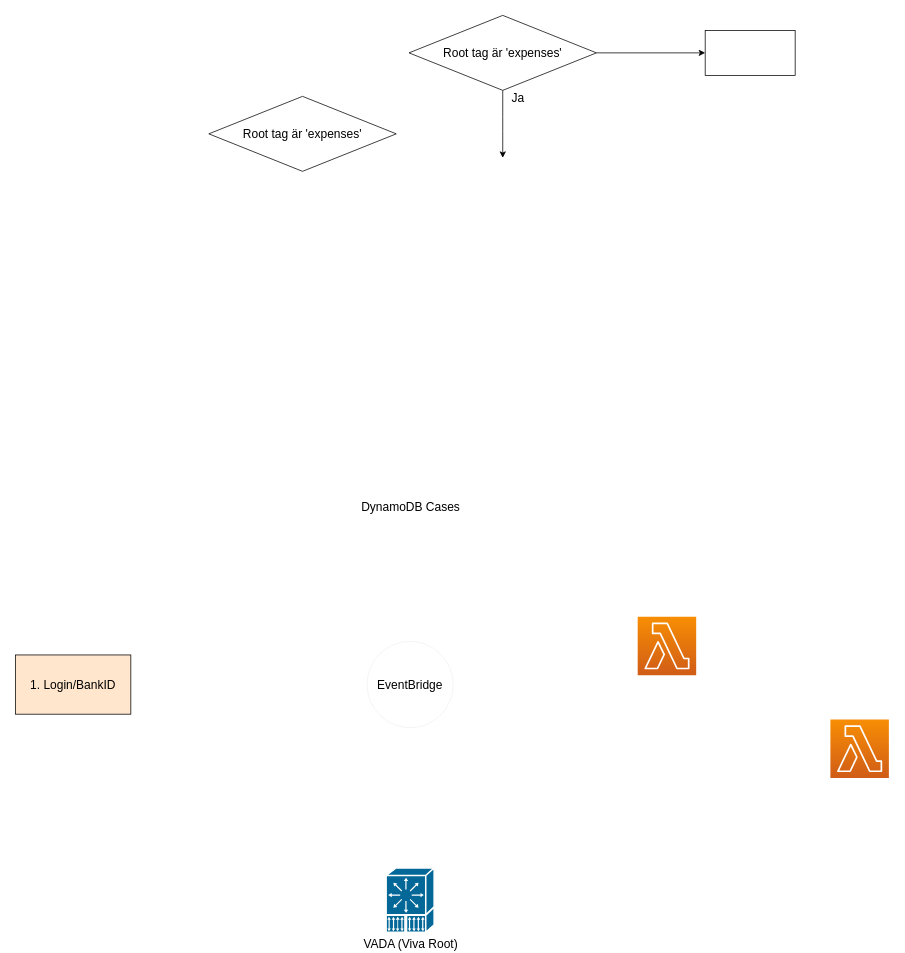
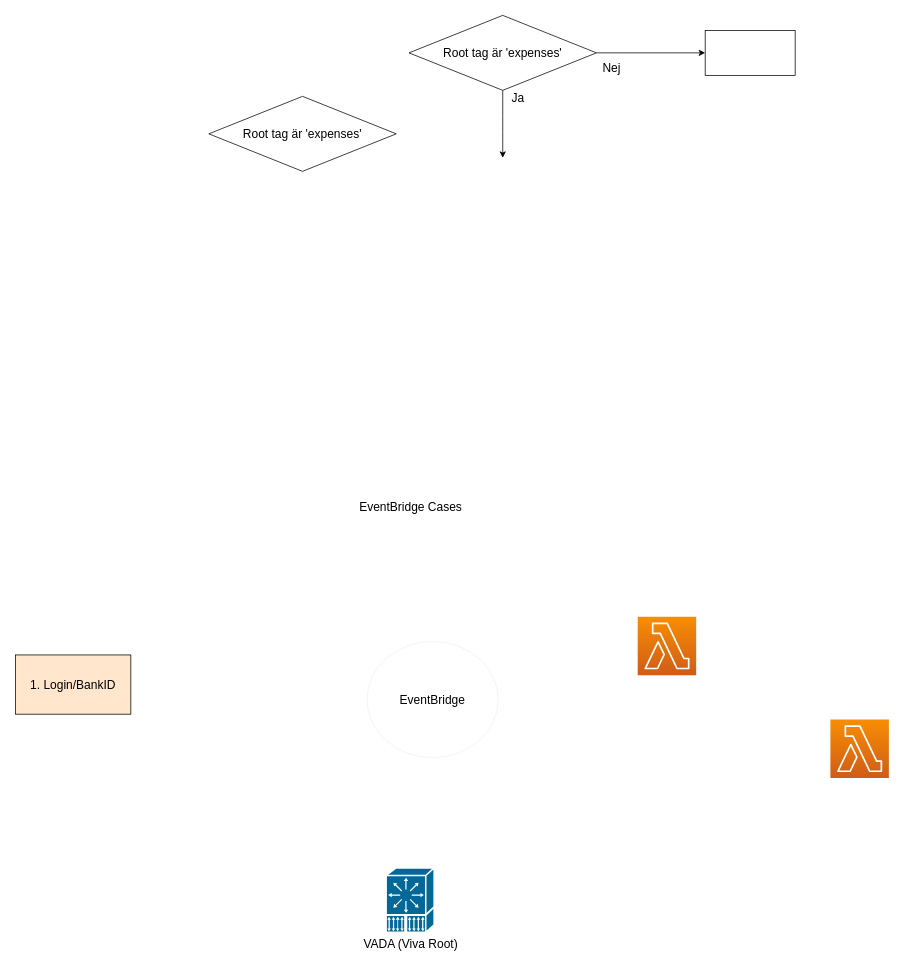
+ <mxCell id="7" value="Nej" style="text;html=1;align=center;verticalAlign=middle;resizable=0;points=[];autosize=1;fontSize=16;" parent="1" vertex="1"><mxGeometry x="795" y="80" width="40" height="20" as="geometry" /></mxCell>
- <mxCell id="13" value="&lt;span style=&quot;&quot;&gt;DynamoDB &lt;font style=&quot;font-size: 16px&quot;&gt;Cases&lt;/font&gt;&lt;/span&gt;" style="shape=image;html=1;verticalAlign=top;verticalLabelPosition=bottom;labelBackgroundColor=none;imageAspect=0;aspect=fixed;image=https://cdn2.iconfinder.com/data/icons/amazon-aws-stencils/100/Database_copy_DynamoDB-128.png;fontSize=16;" vertex="1" parent="1"><mxGeometry x="482.5" y="532" width="128" height="128" as="geometry" /></mxCell>
+ <mxCell id="13" value="&lt;span style=&quot;&quot;&gt;EventBridge &lt;font style=&quot;font-size: 16px&quot;&gt;Cases&lt;/font&gt;&lt;/span&gt;" style="shape=image;html=1;verticalAlign=top;verticalLabelPosition=bottom;labelBackgroundColor=none;imageAspect=0;aspect=fixed;image=https://cdn2.iconfinder.com/data/icons/amazon-aws-stencils/100/Database_copy_DynamoDB-128.png;fontSize=16;" vertex="1" parent="1"><mxGeometry x="482.5" y="532" width="128" height="128" as="geometry" /></mxCell>
- <mxCell id="10" value="EventBridge" style="ellipse;whiteSpace=wrap;html=1;aspect=fixed;shadow=0;sketch=0;strokeColor=#f0f0f0;fillColor=none;gradientColor=none;fontSize=16;" parent="1" vertex="1"><mxGeometry x="489" y="855" width="115" height="115" as="geometry" /></mxCell>
+ <mxCell id="10" value="EventBridge" style="ellipse;whiteSpace=wrap;html=1;aspect=fixed;shadow=0;sketch=0;strokeColor=#f0f0f0;fillColor=none;gradientColor=none;fontSize=16;" parent="1" vertex="1"><mxGeometry x="489" y="855" width="175" height="155" as="geometry" /></mxCell>
